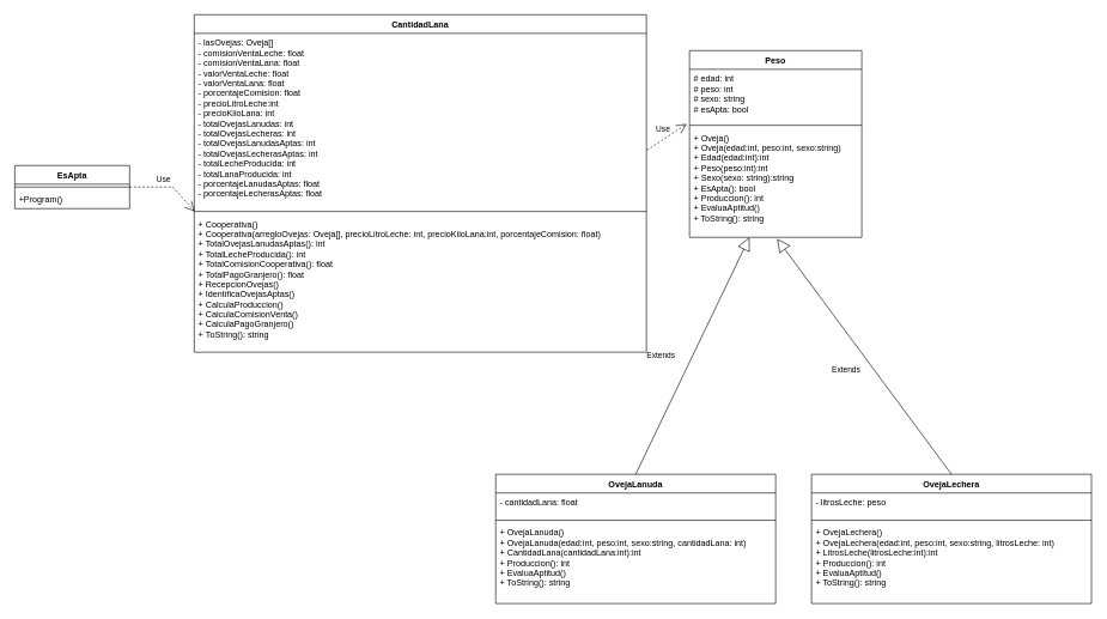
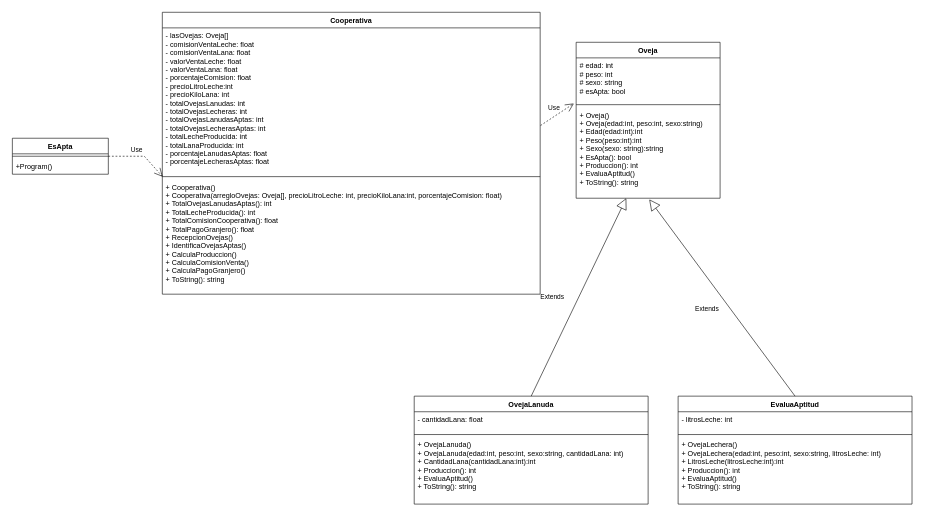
- <mxCell id="16" value="CantidadLana" style="swimlane;fontStyle=1;align=center;verticalAlign=top;childLayout=stackLayout;horizontal=1;startSize=26;horizontalStack=0;resizeParent=1;resizeParentMax=0;resizeLast=0;collapsible=1;marginBottom=0;" parent="1" vertex="1"><mxGeometry x="270" y="20" width="630" height="470" as="geometry" /></mxCell>
+ <mxCell id="16" value="Cooperativa" style="swimlane;fontStyle=1;align=center;verticalAlign=top;childLayout=stackLayout;horizontal=1;startSize=26;horizontalStack=0;resizeParent=1;resizeParentMax=0;resizeLast=0;collapsible=1;marginBottom=0;" parent="1" vertex="1"><mxGeometry x="270" y="20" width="630" height="470" as="geometry" /></mxCell>
- <mxCell id="2" value="Peso" style="swimlane;fontStyle=1;align=center;verticalAlign=top;childLayout=stackLayout;horizontal=1;startSize=26;horizontalStack=0;resizeParent=1;resizeParentMax=0;resizeLast=0;collapsible=1;marginBottom=0;" parent="1" vertex="1"><mxGeometry x="960" y="70" width="240" height="260" as="geometry" /></mxCell>
+ <mxCell id="2" value="Oveja" style="swimlane;fontStyle=1;align=center;verticalAlign=top;childLayout=stackLayout;horizontal=1;startSize=26;horizontalStack=0;resizeParent=1;resizeParentMax=0;resizeLast=0;collapsible=1;marginBottom=0;" parent="1" vertex="1"><mxGeometry x="960" y="70" width="240" height="260" as="geometry" /></mxCell>
- <mxCell id="6" value="OvejaLechera" style="swimlane;fontStyle=1;align=center;verticalAlign=top;childLayout=stackLayout;horizontal=1;startSize=26;horizontalStack=0;resizeParent=1;resizeParentMax=0;resizeLast=0;collapsible=1;marginBottom=0;" parent="1" vertex="1"><mxGeometry x="1130" y="660" width="390" height="180" as="geometry" /></mxCell>
+ <mxCell id="6" value="EvaluaAptitud" style="swimlane;fontStyle=1;align=center;verticalAlign=top;childLayout=stackLayout;horizontal=1;startSize=26;horizontalStack=0;resizeParent=1;resizeParentMax=0;resizeLast=0;collapsible=1;marginBottom=0;" parent="1" vertex="1"><mxGeometry x="1130" y="660" width="390" height="180" as="geometry" /></mxCell>
- <mxCell id="7" value="- litrosLeche: peso" style="text;strokeColor=none;fillColor=none;align=left;verticalAlign=top;spacingLeft=4;spacingRight=4;overflow=hidden;rotatable=0;points=[[0,0.5],[1,0.5]];portConstraint=eastwest;" parent="6" vertex="1"><mxGeometry y="26" width="390" height="34" as="geometry" /></mxCell>
+ <mxCell id="7" value="- litrosLeche: int" style="text;strokeColor=none;fillColor=none;align=left;verticalAlign=top;spacingLeft=4;spacingRight=4;overflow=hidden;rotatable=0;points=[[0,0.5],[1,0.5]];portConstraint=eastwest;" parent="6" vertex="1"><mxGeometry y="26" width="390" height="34" as="geometry" /></mxCell>
